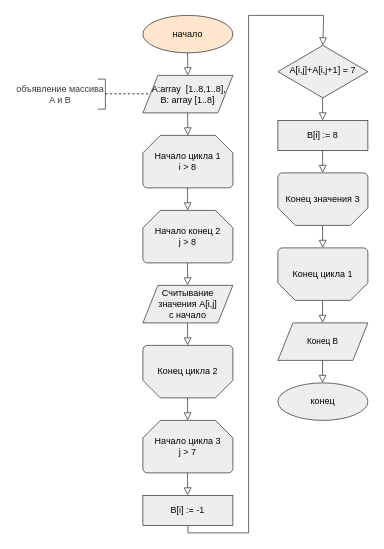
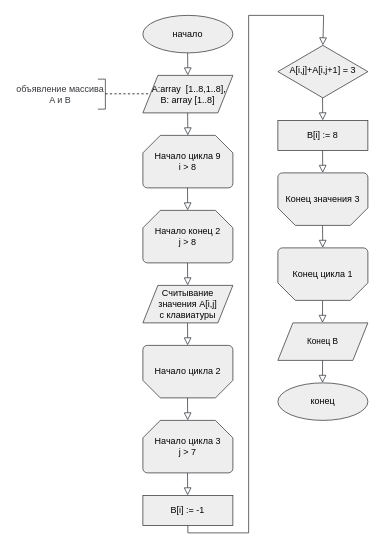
- <mxCell id="2" value="начало" style="ellipse;whiteSpace=wrap;html=1;strokeColor=#36393d;fillColor=#ffe6cc;fontColor=#000000;" parent="1" vertex="1"><mxGeometry x="190" y="20" width="120" height="50" as="geometry" /></mxCell>
+ <mxCell id="2" value="начало" style="ellipse;whiteSpace=wrap;html=1;strokeColor=#36393d;fillColor=#eeeeee;fontColor=#000000;" parent="1" vertex="1"><mxGeometry x="190" y="20" width="120" height="50" as="geometry" /></mxCell>
- <mxCell id="25" value="&lt;font style=&quot;&quot;&gt;&lt;font style=&quot;font-size: 12px;&quot;&gt;A[i,j]+A[i,j+1] = 7&lt;/font&gt;&lt;br&gt;&lt;/font&gt;" style="rhombus;whiteSpace=wrap;html=1;shadow=0;fontFamily=Helvetica;fontSize=12;align=center;strokeWidth=1;spacing=6;spacingTop=-4;strokeColor=#36393d;fillColor=#eeeeee;fontColor=#000000;" parent="1" vertex="1"><mxGeometry x="370" y="60" width="120" height="70" as="geometry" /></mxCell>
+ <mxCell id="25" value="&lt;font style=&quot;&quot;&gt;&lt;font style=&quot;font-size: 12px;&quot;&gt;A[i,j]+A[i,j+1] = 3&lt;/font&gt;&lt;br&gt;&lt;/font&gt;" style="rhombus;whiteSpace=wrap;html=1;shadow=0;fontFamily=Helvetica;fontSize=12;align=center;strokeWidth=1;spacing=6;spacingTop=-4;strokeColor=#36393d;fillColor=#eeeeee;fontColor=#000000;" parent="1" vertex="1"><mxGeometry x="370" y="60" width="120" height="70" as="geometry" /></mxCell>
- <mxCell id="3" value="Начало цикла 1&lt;br&gt;i &amp;gt; 8" style="strokeWidth=1;html=1;shape=mxgraph.flowchart.loop_limit;whiteSpace=wrap;strokeColor=#36393d;fillColor=#eeeeee;fontColor=#000000;" parent="1" vertex="1"><mxGeometry x="190" y="180" width="120" height="70" as="geometry" /></mxCell>
+ <mxCell id="3" value="Начало цикла 9&lt;br&gt;i &amp;gt; 8" style="strokeWidth=1;html=1;shape=mxgraph.flowchart.loop_limit;whiteSpace=wrap;strokeColor=#36393d;fillColor=#eeeeee;fontColor=#000000;" parent="1" vertex="1"><mxGeometry x="190" y="180" width="120" height="70" as="geometry" /></mxCell>
- <mxCell id="19" value="&lt;font style=&quot;&quot;&gt;Считывание значения A[i,j]&lt;br style=&quot;border-color: var(--border-color);&quot;&gt;с начало&lt;br&gt;&lt;/font&gt;" style="shape=parallelogram;perimeter=parallelogramPerimeter;whiteSpace=wrap;html=1;fixedSize=1;strokeColor=#36393d;fillColor=#eeeeee;fontColor=#000000;" parent="1" vertex="1"><mxGeometry x="190" y="380" width="120" height="50" as="geometry" /></mxCell>
+ <mxCell id="19" value="&lt;font style=&quot;&quot;&gt;Считывание значения A[i,j]&lt;br style=&quot;border-color: var(--border-color);&quot;&gt;с клавиатуры&lt;br&gt;&lt;/font&gt;" style="shape=parallelogram;perimeter=parallelogramPerimeter;whiteSpace=wrap;html=1;fixedSize=1;strokeColor=#36393d;fillColor=#eeeeee;fontColor=#000000;" parent="1" vertex="1"><mxGeometry x="190" y="380" width="120" height="50" as="geometry" /></mxCell>
- <mxCell id="10" value="Конец цикла 2" style="strokeWidth=1;html=1;shape=mxgraph.flowchart.loop_limit;whiteSpace=wrap;strokeColor=#36393d;fillColor=#eeeeee;fontColor=#000000;direction=west;" parent="1" vertex="1"><mxGeometry x="190" y="460" width="120" height="70" as="geometry" /></mxCell>
+ <mxCell id="10" value="Начало цикла 2" style="strokeWidth=1;html=1;shape=mxgraph.flowchart.loop_limit;whiteSpace=wrap;strokeColor=#36393d;fillColor=#eeeeee;fontColor=#000000;direction=west;" parent="1" vertex="1"><mxGeometry x="190" y="460" width="120" height="70" as="geometry" /></mxCell>
